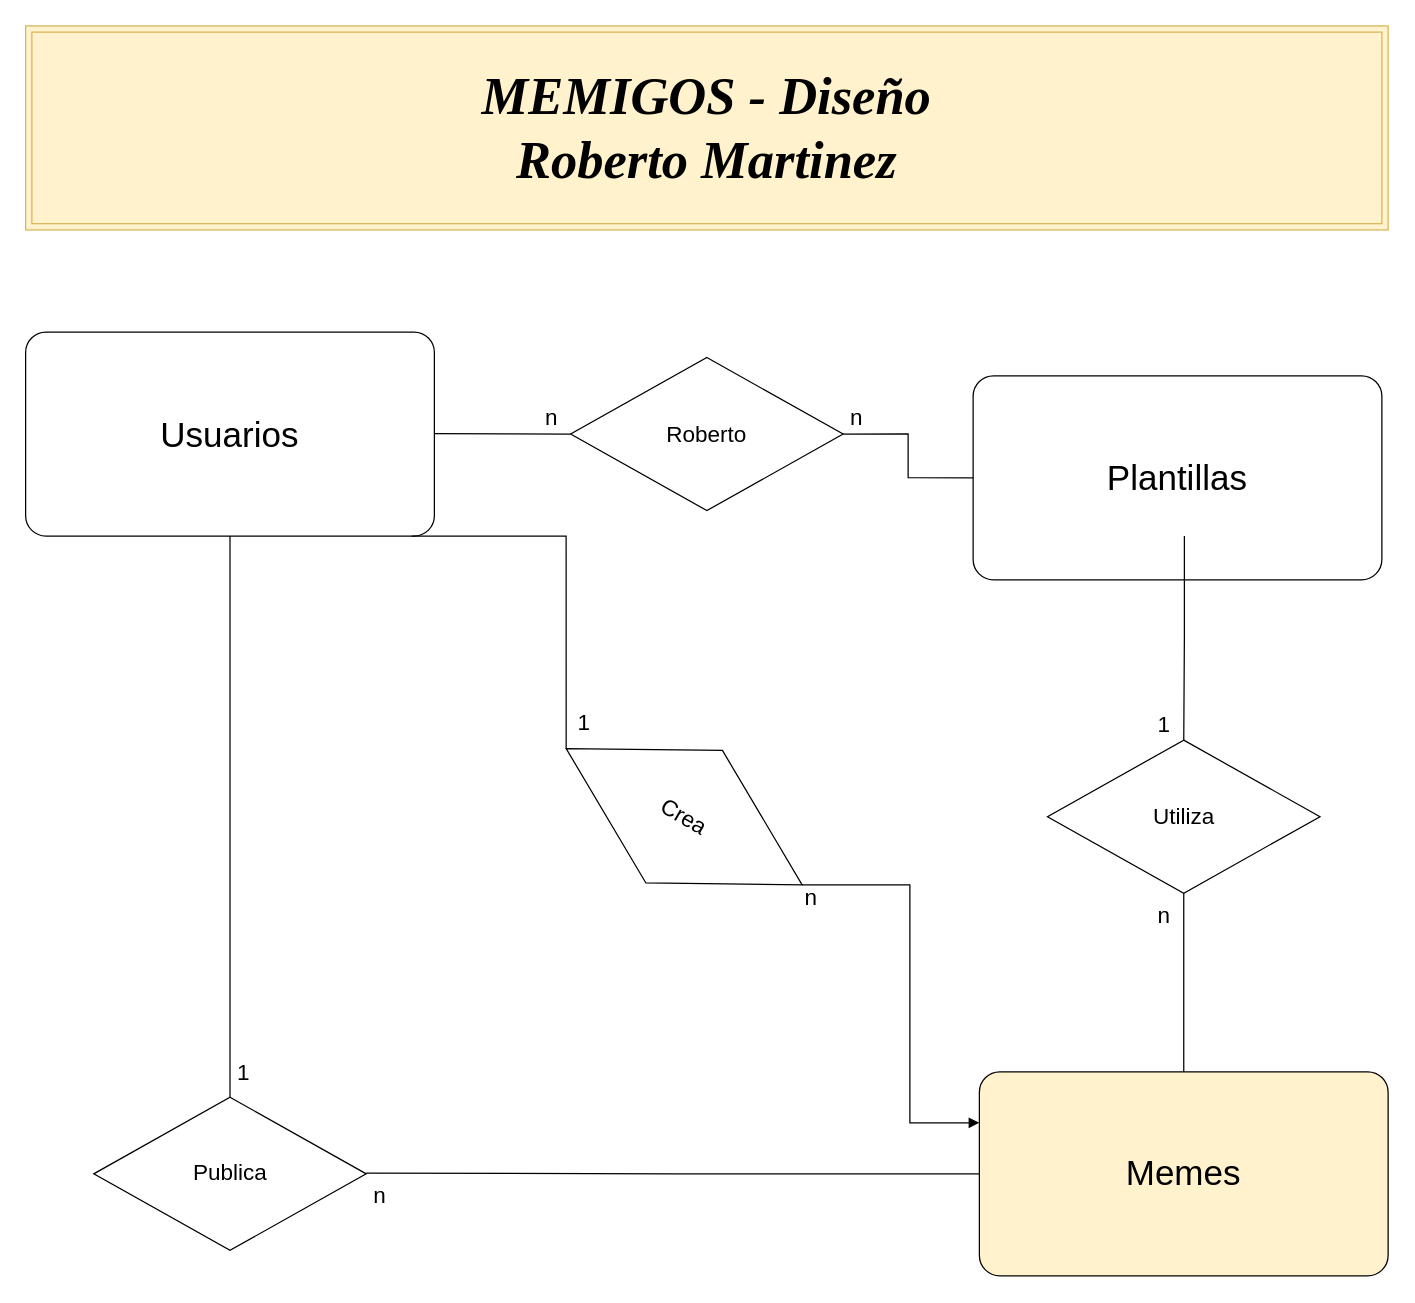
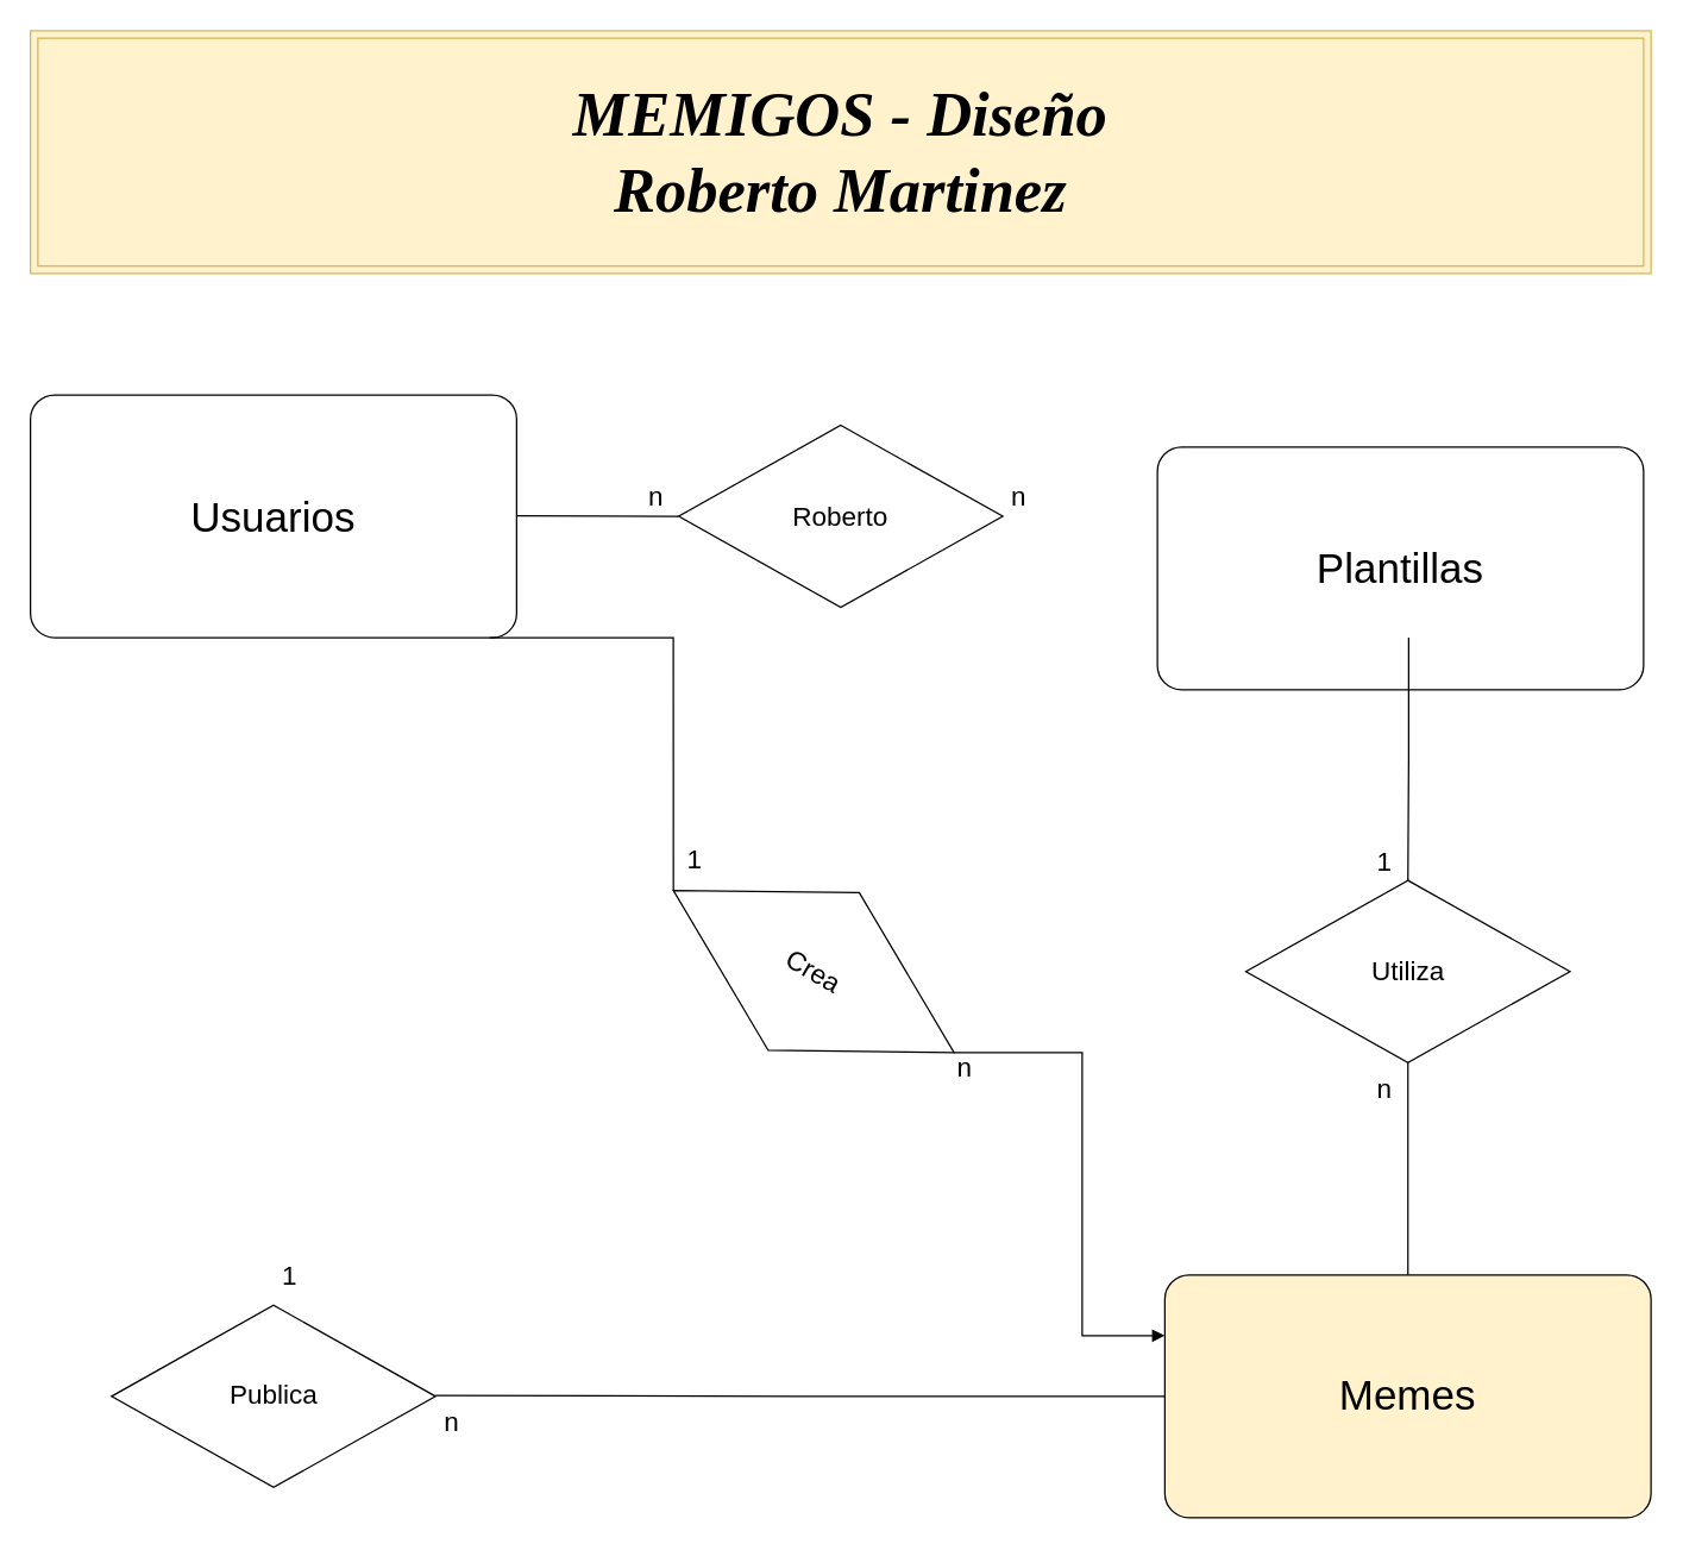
- <mxCell id="23" value="" style="endArrow=none;html=1;rounded=0;edgeStyle=orthogonalEdgeStyle;exitX=1;exitY=0.5;exitDx=0;exitDy=0;entryX=0;entryY=0.5;entryDx=0;entryDy=0;" edge="1" parent="2" source="7" target="4"><mxGeometry relative="1" as="geometry"><mxPoint x="944" y="556.531" as="sourcePoint" /><mxPoint x="670" y="326.524" as="targetPoint" /></mxGeometry></mxCell>
- <mxCell id="9" value="" style="endArrow=none;html=1;rounded=0;edgeStyle=orthogonalEdgeStyle;exitX=0.5;exitY=0;exitDx=0;exitDy=0;" edge="1" parent="2" source="6" target="3"><mxGeometry relative="1" as="geometry"><mxPoint x="145.333" y="653.061" as="sourcePoint" /><mxPoint x="436" y="653.061" as="targetPoint" /><Array as="points" /></mxGeometry></mxCell>
